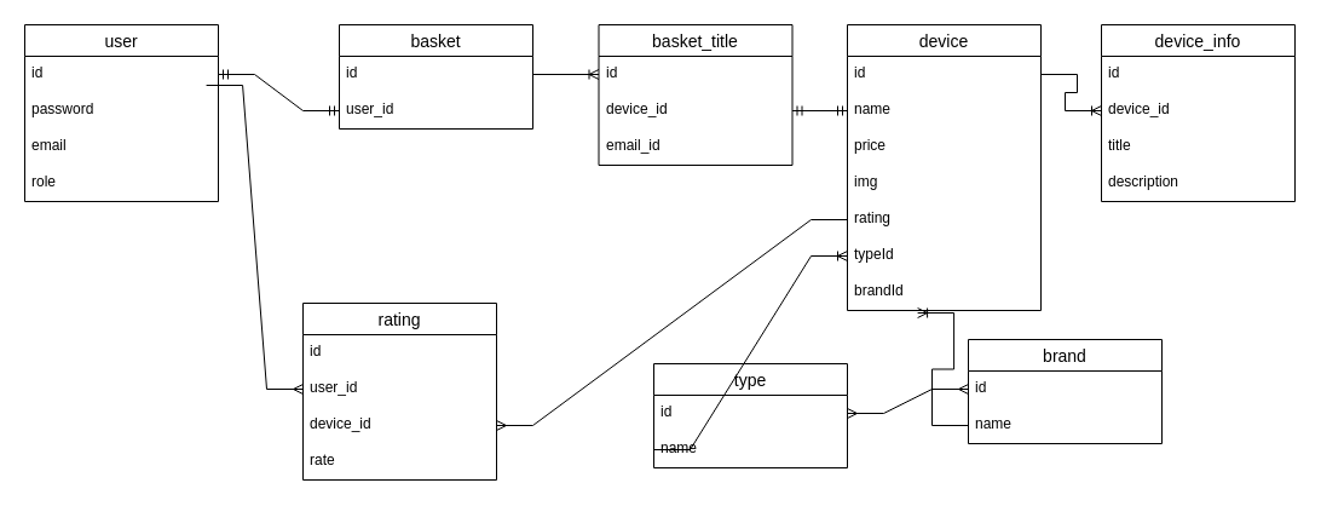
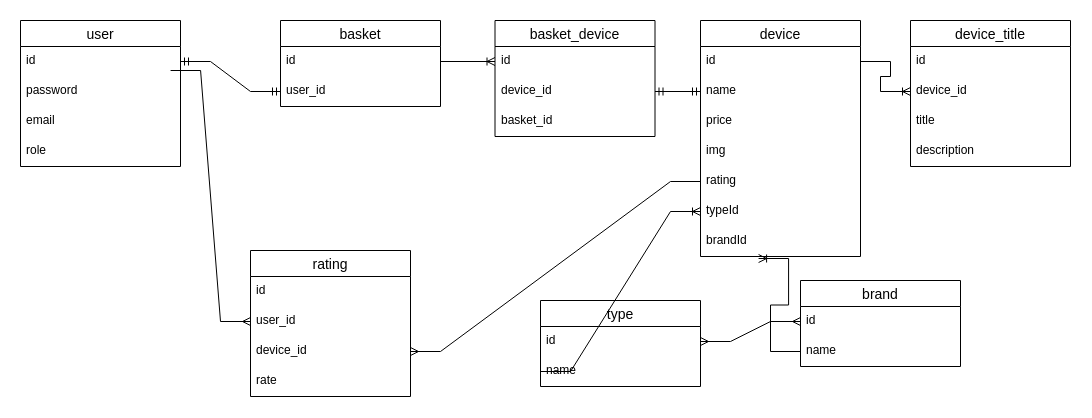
- <mxCell id="18" value="basket_title" style="swimlane;fontStyle=0;childLayout=stackLayout;horizontal=1;startSize=26;horizontalStack=0;resizeParent=1;resizeParentMax=0;resizeLast=0;collapsible=1;marginBottom=0;align=center;fontSize=14;" vertex="1" parent="1"><mxGeometry x="494.5" y="20" width="160" height="116" as="geometry" /></mxCell>
+ <mxCell id="18" value="basket_device" style="swimlane;fontStyle=0;childLayout=stackLayout;horizontal=1;startSize=26;horizontalStack=0;resizeParent=1;resizeParentMax=0;resizeLast=0;collapsible=1;marginBottom=0;align=center;fontSize=14;" vertex="1" parent="1"><mxGeometry x="494.5" y="20" width="160" height="116" as="geometry" /></mxCell>
- <mxCell id="33" value="device_info" style="swimlane;fontStyle=0;childLayout=stackLayout;horizontal=1;startSize=26;horizontalStack=0;resizeParent=1;resizeParentMax=0;resizeLast=0;collapsible=1;marginBottom=0;align=center;fontSize=14;" vertex="1" parent="1"><mxGeometry x="910" y="20" width="160" height="146" as="geometry" /></mxCell>
+ <mxCell id="33" value="device_title" style="swimlane;fontStyle=0;childLayout=stackLayout;horizontal=1;startSize=26;horizontalStack=0;resizeParent=1;resizeParentMax=0;resizeLast=0;collapsible=1;marginBottom=0;align=center;fontSize=14;" vertex="1" parent="1"><mxGeometry x="910" y="20" width="160" height="146" as="geometry" /></mxCell>
- <mxCell id="21" value="email_id" style="text;strokeColor=none;fillColor=none;spacingLeft=4;spacingRight=4;overflow=hidden;rotatable=0;points=[[0,0.5],[1,0.5]];portConstraint=eastwest;fontSize=12;whiteSpace=wrap;html=1;" vertex="1" parent="18"><mxGeometry y="86" width="160" height="30" as="geometry" /></mxCell>
+ <mxCell id="21" value="basket_id" style="text;strokeColor=none;fillColor=none;spacingLeft=4;spacingRight=4;overflow=hidden;rotatable=0;points=[[0,0.5],[1,0.5]];portConstraint=eastwest;fontSize=12;whiteSpace=wrap;html=1;" vertex="1" parent="18"><mxGeometry y="86" width="160" height="30" as="geometry" /></mxCell>
